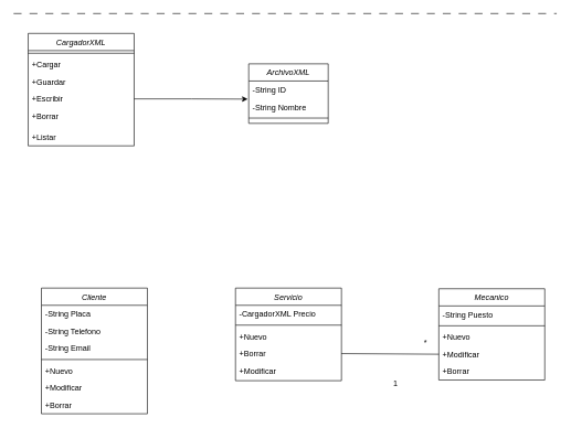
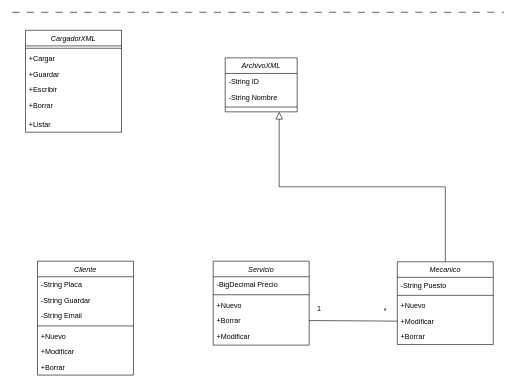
- <mxCell id="33" style="edgeStyle=orthogonalEdgeStyle;rounded=0;orthogonalLoop=1;jettySize=auto;html=1;exitX=1;exitY=0.5;exitDx=0;exitDy=0;entryX=-0.013;entryY=0.051;entryDx=0;entryDy=0;entryPerimeter=0;" edge="1" parent="1" source="26" target="31"><mxGeometry relative="1" as="geometry" /></mxCell>
+ <mxCell id="34" value="" style="endArrow=block;endSize=10;endFill=0;shadow=0;strokeWidth=1;rounded=0;edgeStyle=elbowEdgeStyle;elbow=vertical;entryX=0.75;entryY=1;entryDx=0;entryDy=0;exitX=0.5;exitY=0;exitDx=0;exitDy=0;" edge="1" parent="1" source="16" target="29"><mxGeometry width="160" relative="1" as="geometry"><mxPoint x="445" y="445" as="sourcePoint" /><mxPoint x="445" y="196" as="targetPoint" /></mxGeometry></mxCell>
- <mxCell id="3" value="-CargadorXML Precio" style="text;align=left;verticalAlign=top;spacingLeft=4;spacingRight=4;overflow=hidden;rotatable=0;points=[[0,0.5],[1,0.5]];portConstraint=eastwest;rounded=0;shadow=0;html=0;" parent="2" vertex="1"><mxGeometry y="26" width="160" height="26" as="geometry" /></mxCell>
+ <mxCell id="3" value="-BigDecimal Precio" style="text;align=left;verticalAlign=top;spacingLeft=4;spacingRight=4;overflow=hidden;rotatable=0;points=[[0,0.5],[1,0.5]];portConstraint=eastwest;rounded=0;shadow=0;html=0;" parent="2" vertex="1"><mxGeometry y="26" width="160" height="26" as="geometry" /></mxCell>
- <mxCell id="10" value="-String Telefono" style="text;align=left;verticalAlign=top;spacingLeft=4;spacingRight=4;overflow=hidden;rotatable=0;points=[[0,0.5],[1,0.5]];portConstraint=eastwest;rounded=0;shadow=0;html=0;" vertex="1" parent="8"><mxGeometry y="52" width="160" height="26" as="geometry" /></mxCell>
+ <mxCell id="10" value="-String Guardar" style="text;align=left;verticalAlign=top;spacingLeft=4;spacingRight=4;overflow=hidden;rotatable=0;points=[[0,0.5],[1,0.5]];portConstraint=eastwest;rounded=0;shadow=0;html=0;" vertex="1" parent="8"><mxGeometry y="52" width="160" height="26" as="geometry" /></mxCell>
- <mxCell id="36" value="1" style="text;html=1;strokeColor=none;fillColor=none;align=center;verticalAlign=middle;whiteSpace=wrap;rounded=0;" vertex="1" parent="1"><mxGeometry x="587" y="565" width="20" height="30" as="geometry" /></mxCell>
+ <mxCell id="36" value="1" style="text;html=1;strokeColor=none;fillColor=none;align=center;verticalAlign=middle;whiteSpace=wrap;rounded=0;" vertex="1" parent="1"><mxGeometry x="522" y="500" width="20" height="30" as="geometry" /></mxCell>
